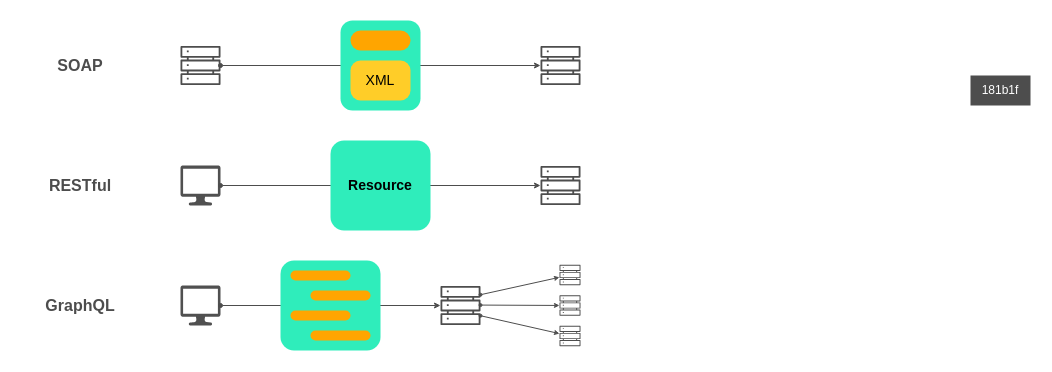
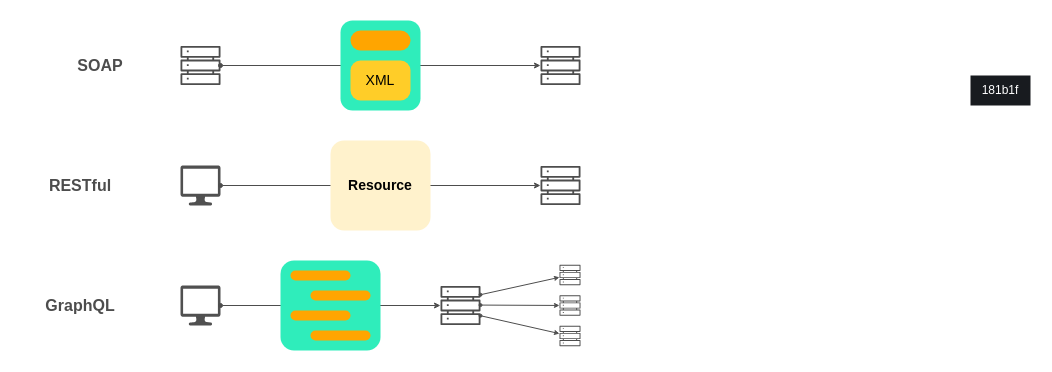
- <mxCell id="6" value="SOAP" style="text;html=1;strokeColor=none;fillColor=none;align=center;verticalAlign=middle;whiteSpace=wrap;rounded=0;fontSize=16;fontStyle=1;fontColor=#4D4D4D;" vertex="1" parent="1"><mxGeometry x="20" y="45" width="120" height="40" as="geometry" /></mxCell>
+ <mxCell id="6" value="SOAP" style="text;html=1;strokeColor=none;fillColor=none;align=center;verticalAlign=middle;whiteSpace=wrap;rounded=0;fontSize=16;fontStyle=1;fontColor=#4D4D4D;" vertex="1" parent="1"><mxGeometry x="40" y="45" width="120" height="40" as="geometry" /></mxCell>
- <mxCell id="5" value="181b1f" style="rounded=0;whiteSpace=wrap;html=1;fillColor=#4d4d4d;fontColor=#FFFFFF;strokeColor=none;" vertex="1" parent="1"><mxGeometry x="970" y="75" width="60" height="30" as="geometry" /></mxCell>
+ <mxCell id="5" value="181b1f" style="rounded=0;whiteSpace=wrap;html=1;fillColor=#181B1F;fontColor=#FFFFFF;strokeColor=none;" vertex="1" parent="1"><mxGeometry x="970" y="75" width="60" height="30" as="geometry" /></mxCell>
- <mxCell id="15" value="Resource" style="rounded=1;whiteSpace=wrap;html=1;fillColor=#2FEDBB;strokeColor=none;fontSize=14;fontStyle=1" vertex="1" parent="1"><mxGeometry x="330" y="140" width="100" height="90" as="geometry" /></mxCell>
+ <mxCell id="15" value="Resource" style="rounded=1;whiteSpace=wrap;html=1;fillColor=#fff2cc;strokeColor=none;fontSize=14;fontStyle=1;" vertex="1" parent="1"><mxGeometry x="330" y="140" width="100" height="90" as="geometry" /></mxCell>
